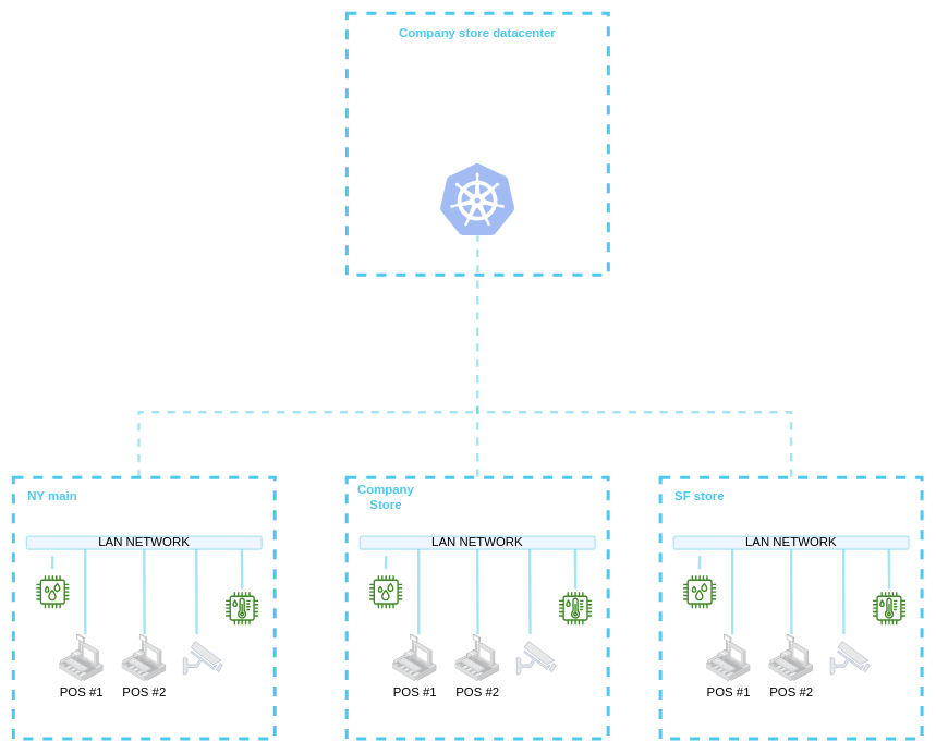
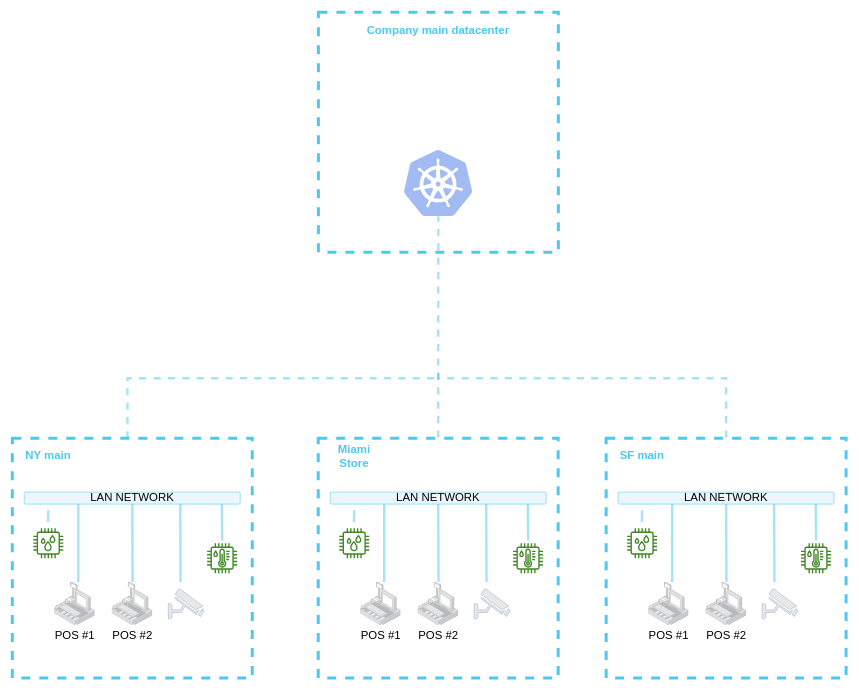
- <mxCell id="46" value="&lt;font color=&quot;#4cc9f0&quot;&gt;&lt;b&gt;Company store datacenter&lt;/b&gt;&lt;/font&gt;" style="rounded=0;whiteSpace=wrap;html=1;fontSize=19;strokeColor=none;strokeWidth=2;fillColor=none;gradientColor=none;opacity=45;" vertex="1" parent="1"><mxGeometry x="530.29" y="20" width="400" height="60" as="geometry" /></mxCell>
+ <mxCell id="46" value="&lt;font color=&quot;#4cc9f0&quot;&gt;&lt;b&gt;Company main datacenter&lt;/b&gt;&lt;/font&gt;" style="rounded=0;whiteSpace=wrap;html=1;fontSize=19;strokeColor=none;strokeWidth=2;fillColor=none;gradientColor=none;opacity=45;" vertex="1" parent="1"><mxGeometry x="530.29" y="20" width="400" height="60" as="geometry" /></mxCell>
- <mxCell id="23" value="&lt;font color=&quot;#4cc9f0&quot;&gt;&lt;b&gt;Company &lt;br&gt;Store&lt;/b&gt;&lt;/font&gt;" style="rounded=0;whiteSpace=wrap;html=1;fontSize=19;strokeColor=none;strokeWidth=2;fillColor=none;gradientColor=none;opacity=45;" vertex="1" parent="18"><mxGeometry width="120" height="60" as="geometry" /></mxCell>
+ <mxCell id="23" value="&lt;font color=&quot;#4cc9f0&quot;&gt;&lt;b&gt;Miami &lt;br&gt;Store&lt;/b&gt;&lt;/font&gt;" style="rounded=0;whiteSpace=wrap;html=1;fontSize=19;strokeColor=none;strokeWidth=2;fillColor=none;gradientColor=none;opacity=45;" vertex="1" parent="18"><mxGeometry width="120" height="60" as="geometry" /></mxCell>
- <mxCell id="37" value="&lt;font color=&quot;#4cc9f0&quot;&gt;&lt;b&gt;SF store&lt;/b&gt;&lt;/font&gt;" style="rounded=0;whiteSpace=wrap;html=1;fontSize=19;strokeColor=none;strokeWidth=2;fillColor=none;gradientColor=none;opacity=45;" vertex="1" parent="32"><mxGeometry width="120" height="60" as="geometry" /></mxCell>
+ <mxCell id="37" value="&lt;font color=&quot;#4cc9f0&quot;&gt;&lt;b&gt;SF main&lt;/b&gt;&lt;/font&gt;" style="rounded=0;whiteSpace=wrap;html=1;fontSize=19;strokeColor=none;strokeWidth=2;fillColor=none;gradientColor=none;opacity=45;" vertex="1" parent="32"><mxGeometry width="120" height="60" as="geometry" /></mxCell>
